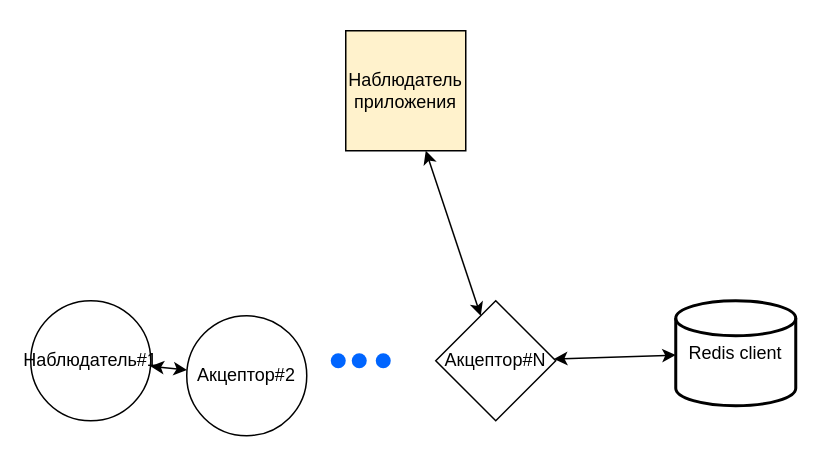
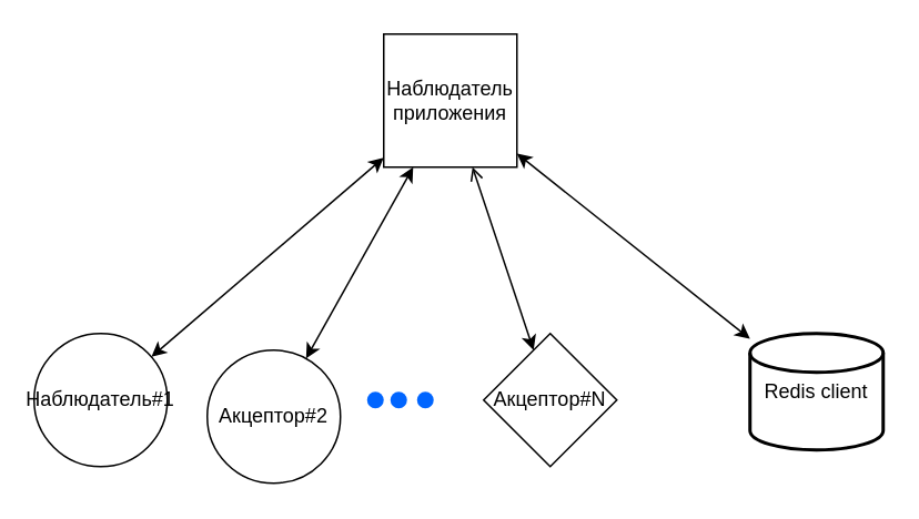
- <mxCell id="2" value="Наблюдатель приложения" style="whiteSpace=wrap;html=1;aspect=fixed;fillColor=#fff2cc;" vertex="1" parent="1"><mxGeometry x="230" y="20" width="80" height="80" as="geometry" /></mxCell>
+ <mxCell id="2" value="Наблюдатель приложения" style="whiteSpace=wrap;html=1;aspect=fixed;" vertex="1" parent="1"><mxGeometry x="230" y="20" width="80" height="80" as="geometry" /></mxCell>
- <mxCell id="13" value="" style="endArrow=classic;startArrow=classic;html=1;rounded=0;" edge="1" parent="1" source="5" target="2"><mxGeometry width="50" height="50" relative="1" as="geometry"><mxPoint x="198.104" y="218.078" as="sourcePoint" /><mxPoint x="279.778" y="110" as="targetPoint" /></mxGeometry></mxCell>
+ <mxCell id="13" value="" style="endArrow=open;startArrow=classic;html=1;rounded=0;" edge="1" parent="1" source="5" target="2"><mxGeometry width="50" height="50" relative="1" as="geometry"><mxPoint x="198.104" y="218.078" as="sourcePoint" /><mxPoint x="279.778" y="110" as="targetPoint" /></mxGeometry></mxCell>
+ <mxCell id="12" value="" style="endArrow=classic;startArrow=classic;html=1;rounded=0;" edge="1" parent="1" source="4" target="2"><mxGeometry width="50" height="50" relative="1" as="geometry"><mxPoint x="102.022" y="226.029" as="sourcePoint" /><mxPoint x="270" y="100" as="targetPoint" /></mxGeometry></mxCell>
- <mxCell id="14" value="" style="endArrow=classic;startArrow=classic;html=1;rounded=0;" edge="1" parent="1" source="10" target="5"><mxGeometry width="50" height="50" relative="1" as="geometry"><mxPoint x="208.104" y="228.078" as="sourcePoint" /><mxPoint x="289.778" y="120" as="targetPoint" /></mxGeometry></mxCell>
+ <mxCell id="14" value="" style="endArrow=classic;startArrow=classic;html=1;rounded=0;" edge="1" parent="1" source="10" target="2"><mxGeometry width="50" height="50" relative="1" as="geometry"><mxPoint x="208.104" y="228.078" as="sourcePoint" /><mxPoint x="289.778" y="120" as="targetPoint" /></mxGeometry></mxCell>
- <mxCell id="11" value="" style="endArrow=classic;startArrow=classic;html=1;rounded=0;" edge="1" parent="1" source="3" target="4"><mxGeometry width="50" height="50" relative="1" as="geometry"><mxPoint x="220" y="170" as="sourcePoint" /><mxPoint x="270" y="120" as="targetPoint" /></mxGeometry></mxCell>
+ <mxCell id="11" value="" style="endArrow=classic;startArrow=classic;html=1;rounded=0;" edge="1" parent="1" source="3" target="2"><mxGeometry width="50" height="50" relative="1" as="geometry"><mxPoint x="220" y="170" as="sourcePoint" /><mxPoint x="270" y="120" as="targetPoint" /></mxGeometry></mxCell>
